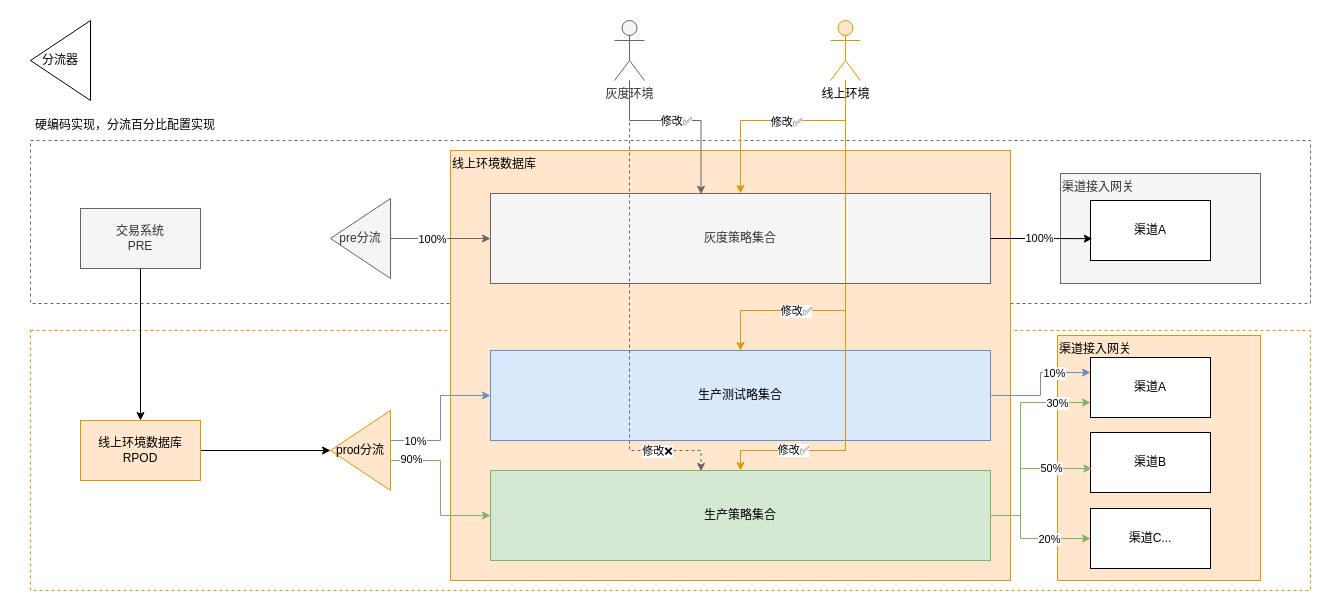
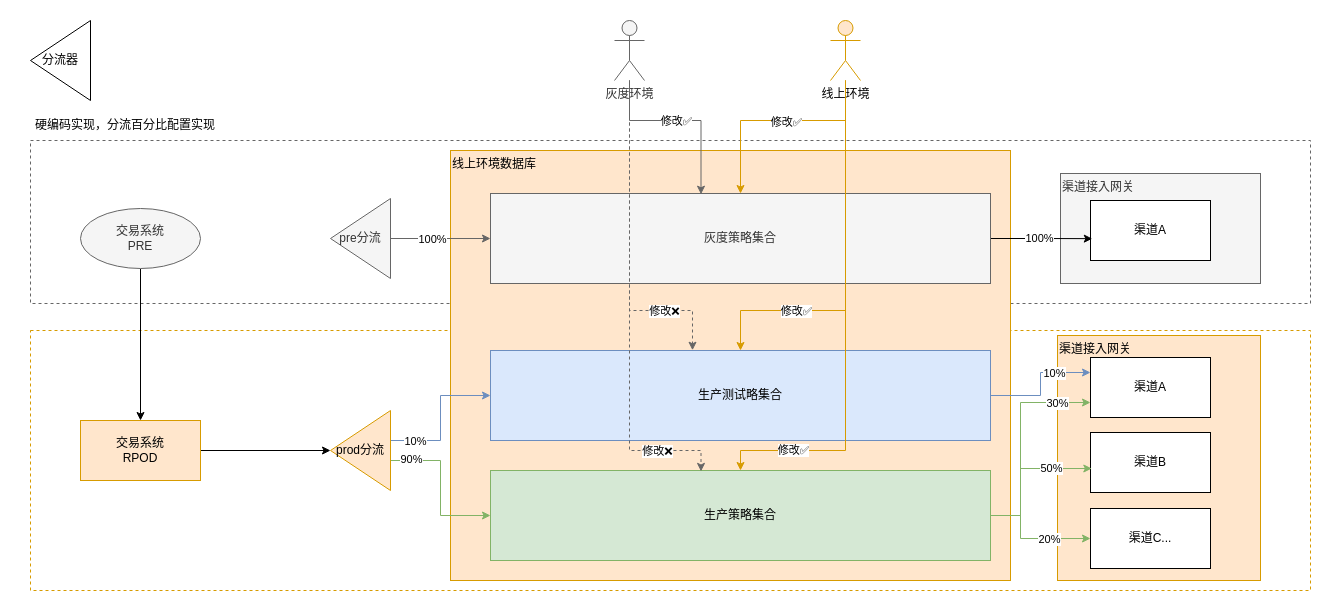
- <mxCell id="47" value="交易系统&lt;br&gt;PRE" style="rounded=0;whiteSpace=wrap;html=1;fillColor=#f5f5f5;fontColor=#333333;strokeColor=#666666;" vertex="1" parent="1"><mxGeometry x="80" y="208" width="120" height="60" as="geometry" /></mxCell>
+ <mxCell id="47" value="交易系统&lt;br&gt;PRE" style="ellipse;whiteSpace=wrap;html=1;fillColor=#f5f5f5;fontColor=#333333;strokeColor=#666666;" vertex="1" parent="1"><mxGeometry x="80" y="208" width="120" height="60" as="geometry" /></mxCell>
+ <mxCell id="34" style="edgeStyle=orthogonalEdgeStyle;rounded=0;orthogonalLoop=1;jettySize=auto;html=1;dashed=1;entryX=0.404;entryY=-0.003;entryDx=0;entryDy=0;entryPerimeter=0;fillColor=#f5f5f5;strokeColor=#666666;" edge="1" parent="1" source="38" target="16"><mxGeometry relative="1" as="geometry"><mxPoint x="690" y="330" as="targetPoint" /><Array as="points"><mxPoint x="629" y="310" /><mxPoint x="692" y="310" /></Array></mxGeometry></mxCell>
+ <mxCell id="35" value="修改❌" style="edgeLabel;html=1;align=center;verticalAlign=middle;resizable=0;points=[];" vertex="1" connectable="0" parent="34"><mxGeometry x="0.503" relative="1" as="geometry"><mxPoint x="14" as="offset" /></mxGeometry></mxCell>
- <mxCell id="49" value="线上环境数据库&lt;br&gt;RPOD" style="rounded=0;whiteSpace=wrap;html=1;fillColor=#ffe6cc;strokeColor=#d79b00;" vertex="1" parent="1"><mxGeometry x="80" y="420" width="120" height="60" as="geometry" /></mxCell>
+ <mxCell id="49" value="交易系统&lt;br&gt;RPOD" style="rounded=0;whiteSpace=wrap;html=1;fillColor=#ffe6cc;strokeColor=#d79b00;" vertex="1" parent="1"><mxGeometry x="80" y="420" width="120" height="60" as="geometry" /></mxCell>
